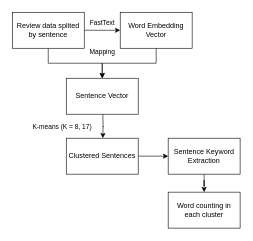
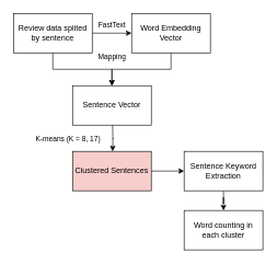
- <mxCell id="11" value="Clustered Sentences" style="rounded=0;whiteSpace=wrap;html=1;" parent="1" vertex="1"><mxGeometry x="110" y="230" width="120" height="60" as="geometry" /></mxCell>
+ <mxCell id="11" value="Clustered Sentences" style="rounded=0;whiteSpace=wrap;html=1;fillColor=#f8cecc;" parent="1" vertex="1"><mxGeometry x="110" y="230" width="120" height="60" as="geometry" /></mxCell>
